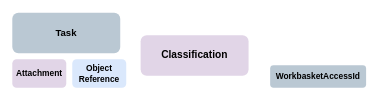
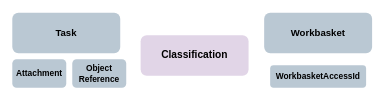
+ <mxCell id="4" value="&lt;b&gt;&lt;font style=&quot;font-size: 16px&quot;&gt;Workbasket&lt;/font&gt;&lt;/b&gt;" style="rounded=1;whiteSpace=wrap;html=1;fillColor=#bac8d3;strokeColor=none;" parent="1" vertex="1"><mxGeometry x="440" y="20.5" width="180" height="67.5" as="geometry" /></mxCell>
- <mxCell id="5" value="&lt;b&gt;&lt;font style=&quot;font-size: 14px&quot;&gt;Attachment&lt;/font&gt;&lt;/b&gt;" style="rounded=1;whiteSpace=wrap;html=1;fillColor=#e1d5e7;strokeColor=none;" parent="1" vertex="1"><mxGeometry x="20" y="98" width="90" height="47.5" as="geometry" /></mxCell>
+ <mxCell id="5" value="&lt;b&gt;&lt;font style=&quot;font-size: 14px&quot;&gt;Attachment&lt;/font&gt;&lt;/b&gt;" style="rounded=1;whiteSpace=wrap;html=1;fillColor=#bac8d3;strokeColor=none;" parent="1" vertex="1"><mxGeometry x="20" y="98" width="90" height="47.5" as="geometry" /></mxCell>
- <mxCell id="6" value="&lt;b&gt;&lt;font style=&quot;font-size: 14px&quot;&gt;Object Reference&lt;/font&gt;&lt;/b&gt;" style="rounded=1;whiteSpace=wrap;html=1;fillColor=#dae8fc;strokeColor=none;" parent="1" vertex="1"><mxGeometry x="120" y="98" width="90" height="47.5" as="geometry" /></mxCell>
+ <mxCell id="6" value="&lt;b&gt;&lt;font style=&quot;font-size: 14px&quot;&gt;Object Reference&lt;/font&gt;&lt;/b&gt;" style="rounded=1;whiteSpace=wrap;html=1;fillColor=#bac8d3;strokeColor=none;" parent="1" vertex="1"><mxGeometry x="120" y="98" width="90" height="47.5" as="geometry" /></mxCell>
